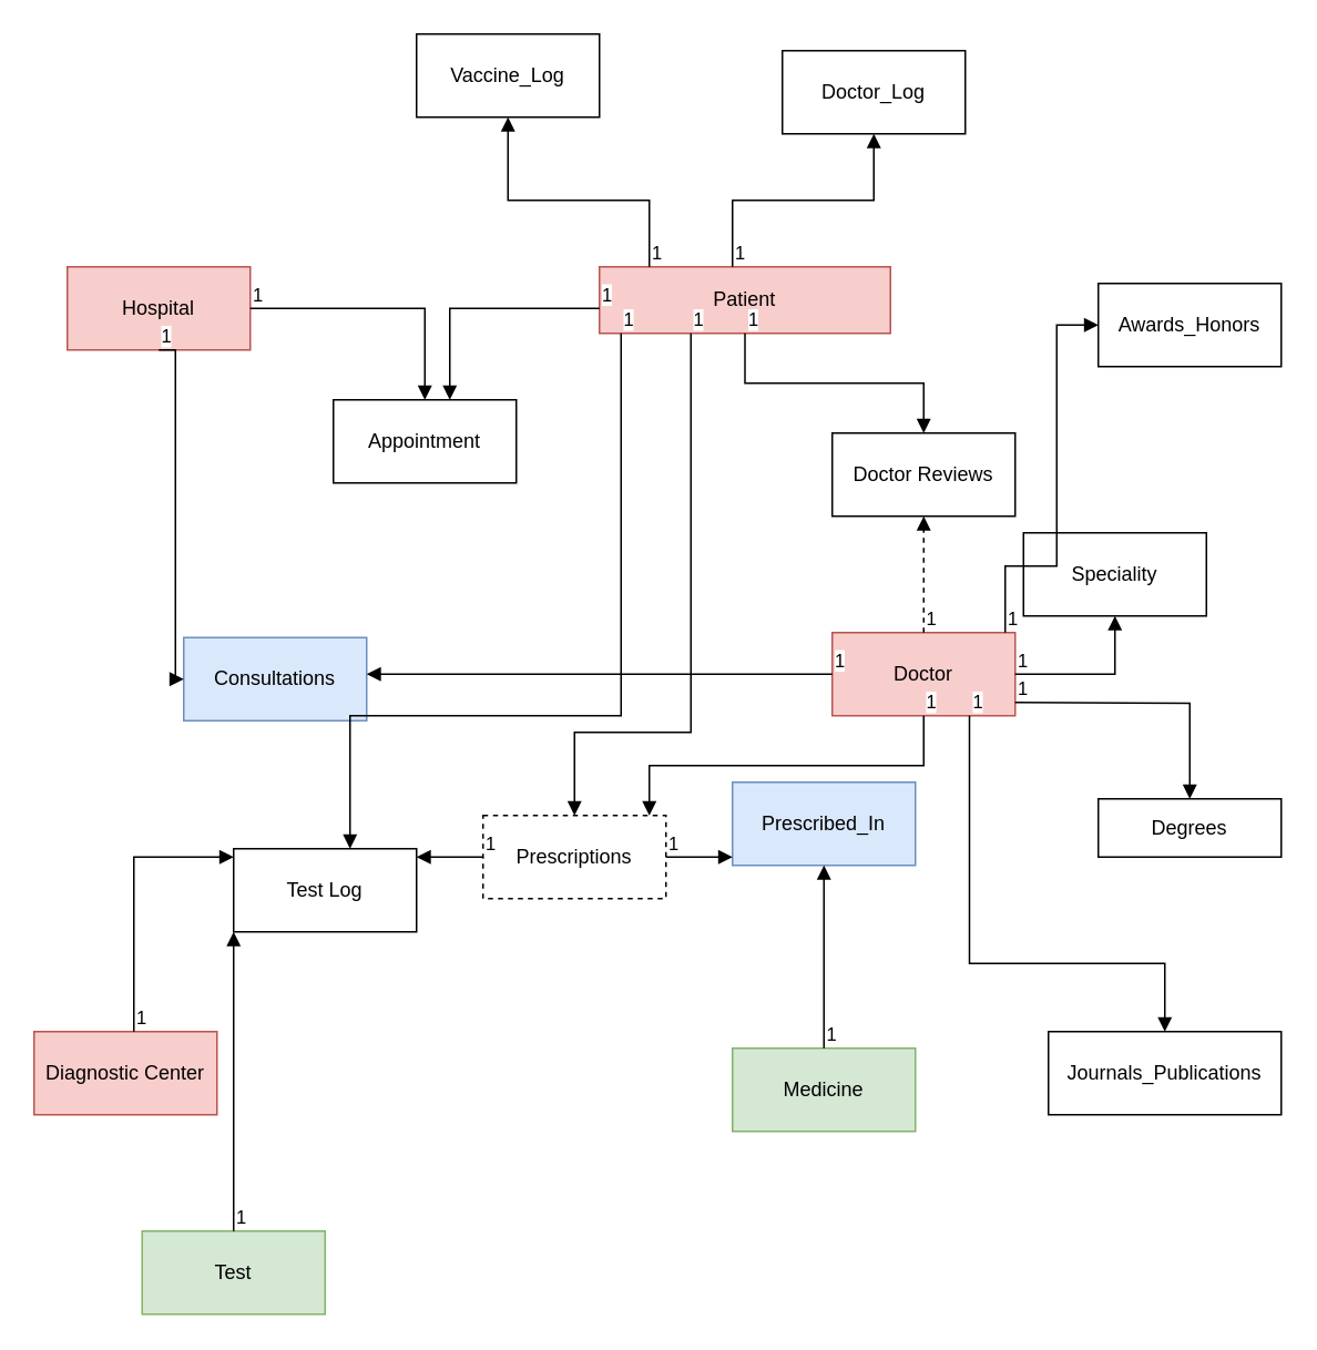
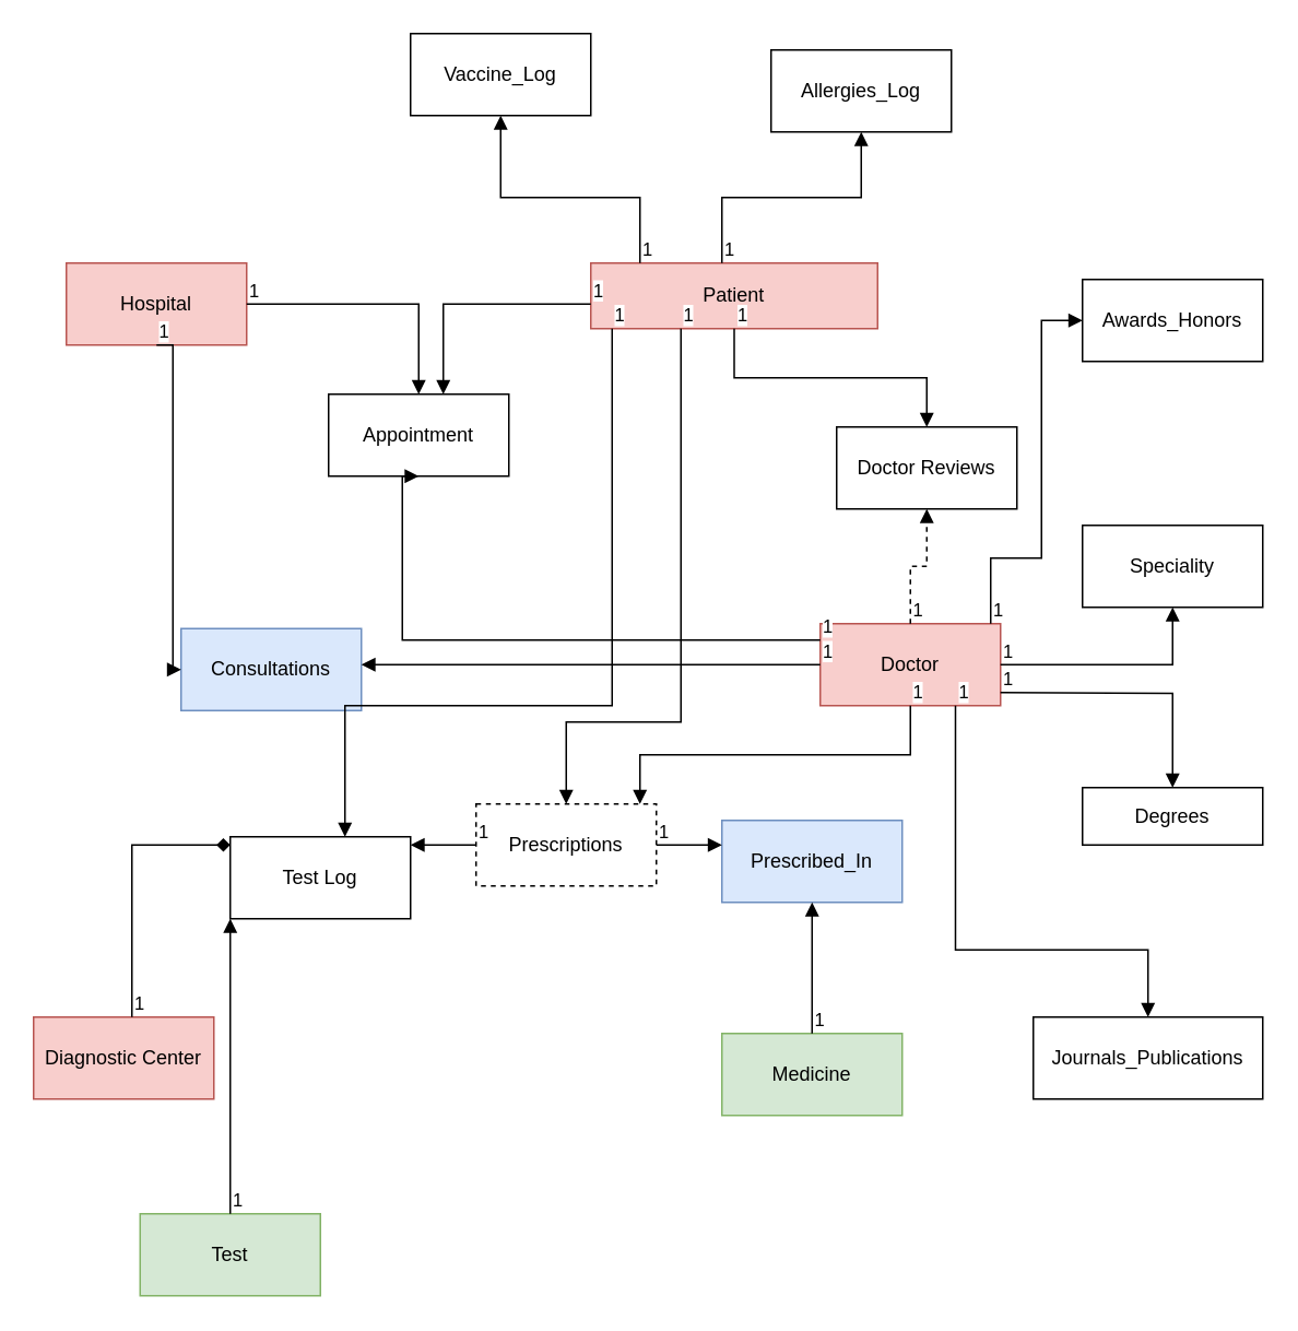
- <mxCell id="7" value="Doctor_Log" style="html=1;whiteSpace=wrap;" vertex="1" parent="1"><mxGeometry x="470" y="30" width="110" height="50" as="geometry" /></mxCell>
+ <mxCell id="7" value="Allergies_Log" style="html=1;whiteSpace=wrap;" vertex="1" parent="1"><mxGeometry x="470" y="30" width="110" height="50" as="geometry" /></mxCell>
- <mxCell id="8" value="Doctor Reviews" style="html=1;whiteSpace=wrap;" vertex="1" parent="1"><mxGeometry x="500" y="260" width="110" height="50" as="geometry" /></mxCell>
+ <mxCell id="8" value="Doctor Reviews" style="html=1;whiteSpace=wrap;" vertex="1" parent="1"><mxGeometry x="510" y="260" width="110" height="50" as="geometry" /></mxCell>
- <mxCell id="10" value="Speciality" style="html=1;whiteSpace=wrap;" vertex="1" parent="1"><mxGeometry x="615" y="320" width="110" height="50" as="geometry" /></mxCell>
+ <mxCell id="10" value="Speciality" style="html=1;whiteSpace=wrap;" vertex="1" parent="1"><mxGeometry x="660" y="320" width="110" height="50" as="geometry" /></mxCell>
+ <mxCell id="35" value="" style="endArrow=block;endFill=1;html=1;edgeStyle=orthogonalEdgeStyle;align=left;verticalAlign=top;rounded=0;entryX=0.5;entryY=1;entryDx=0;entryDy=0;" edge="1" parent="1" source="2" target="13"><mxGeometry x="-1" relative="1" as="geometry"><mxPoint x="290" y="420" as="sourcePoint" /><mxPoint x="450" y="420" as="targetPoint" /><Array as="points"><mxPoint x="245" y="390" /></Array></mxGeometry></mxCell>
+ <mxCell id="36" value="1" style="edgeLabel;resizable=0;html=1;align=left;verticalAlign=bottom;" connectable="0" vertex="1" parent="35"><mxGeometry x="-1" relative="1" as="geometry" /></mxCell>
- <mxCell id="55" value="Prescribed_In" style="html=1;whiteSpace=wrap;fillColor=#dae8fc;strokeColor=#6c8ebf;" vertex="1" parent="1"><mxGeometry x="440" y="470" width="110" height="50" as="geometry" /></mxCell>
+ <mxCell id="55" value="Prescribed_In" style="html=1;whiteSpace=wrap;fillColor=#dae8fc;strokeColor=#6c8ebf;" vertex="1" parent="1"><mxGeometry x="440" y="500" width="110" height="50" as="geometry" /></mxCell>
- <mxCell id="52" value="" style="endArrow=block;endFill=1;html=1;edgeStyle=orthogonalEdgeStyle;align=left;verticalAlign=top;rounded=0;" edge="1" parent="1" source="5" target="45"><mxGeometry x="-1" relative="1" as="geometry"><mxPoint x="290" y="420" as="sourcePoint" /><mxPoint x="450" y="420" as="targetPoint" /><Array as="points"><mxPoint x="80" y="515" /></Array></mxGeometry></mxCell>
+ <mxCell id="52" value="" style="endArrow=diamond;endFill=1;html=1;edgeStyle=orthogonalEdgeStyle;align=left;verticalAlign=top;rounded=0;" edge="1" parent="1" source="5" target="45"><mxGeometry x="-1" relative="1" as="geometry"><mxPoint x="290" y="420" as="sourcePoint" /><mxPoint x="450" y="420" as="targetPoint" /><Array as="points"><mxPoint x="80" y="515" /></Array></mxGeometry></mxCell>
